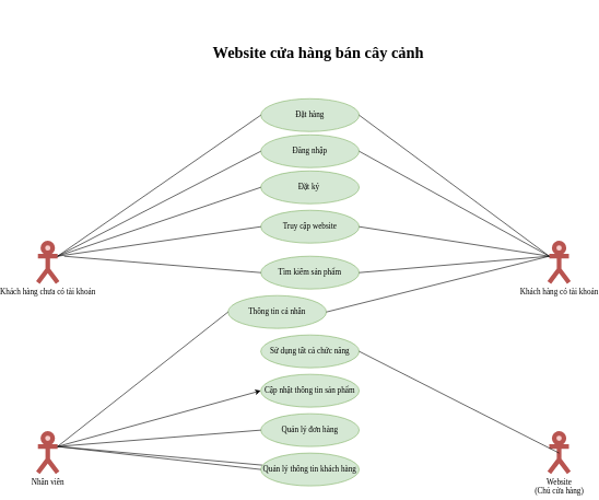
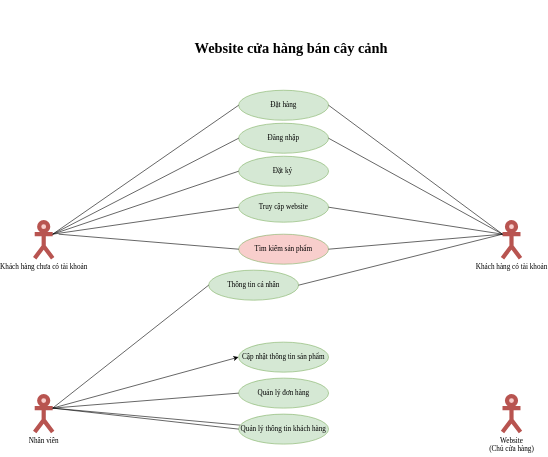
- <mxCell id="14" value="Tìm kiếm sản phẩm" style="ellipse;whiteSpace=wrap;html=1;fillColor=#d5e8d4;strokeColor=#82b366;fontFamily=Times New Roman;" parent="1" vertex="1"><mxGeometry x="360" y="390" width="150" height="50" as="geometry" /></mxCell>
+ <mxCell id="14" value="Tìm kiếm sản phẩm" style="ellipse;whiteSpace=wrap;html=1;fillColor=#f8cecc;strokeColor=#82b366;fontFamily=Times New Roman;" parent="1" vertex="1"><mxGeometry x="360" y="390" width="150" height="50" as="geometry" /></mxCell>
- <mxCell id="10" value="Sử dụng tất cả chức năng" style="ellipse;whiteSpace=wrap;html=1;fillColor=#d5e8d4;strokeColor=#82b366;fontFamily=Times New Roman;" parent="1" vertex="1"><mxGeometry x="360" y="510" width="150" height="50" as="geometry" /></mxCell>
- <mxCell id="23" value="" style="endArrow=none;html=1;rounded=0;entryX=0.5;entryY=0.5;entryDx=0;entryDy=0;exitX=1;exitY=0.5;exitDx=0;exitDy=0;entryPerimeter=0;fontFamily=Times New Roman;" parent="1" source="10" target="4" edge="1"><mxGeometry width="50" height="50" relative="1" as="geometry"><mxPoint x="520" y="415" as="sourcePoint" /><mxPoint x="810" y="400" as="targetPoint" /></mxGeometry></mxCell>
